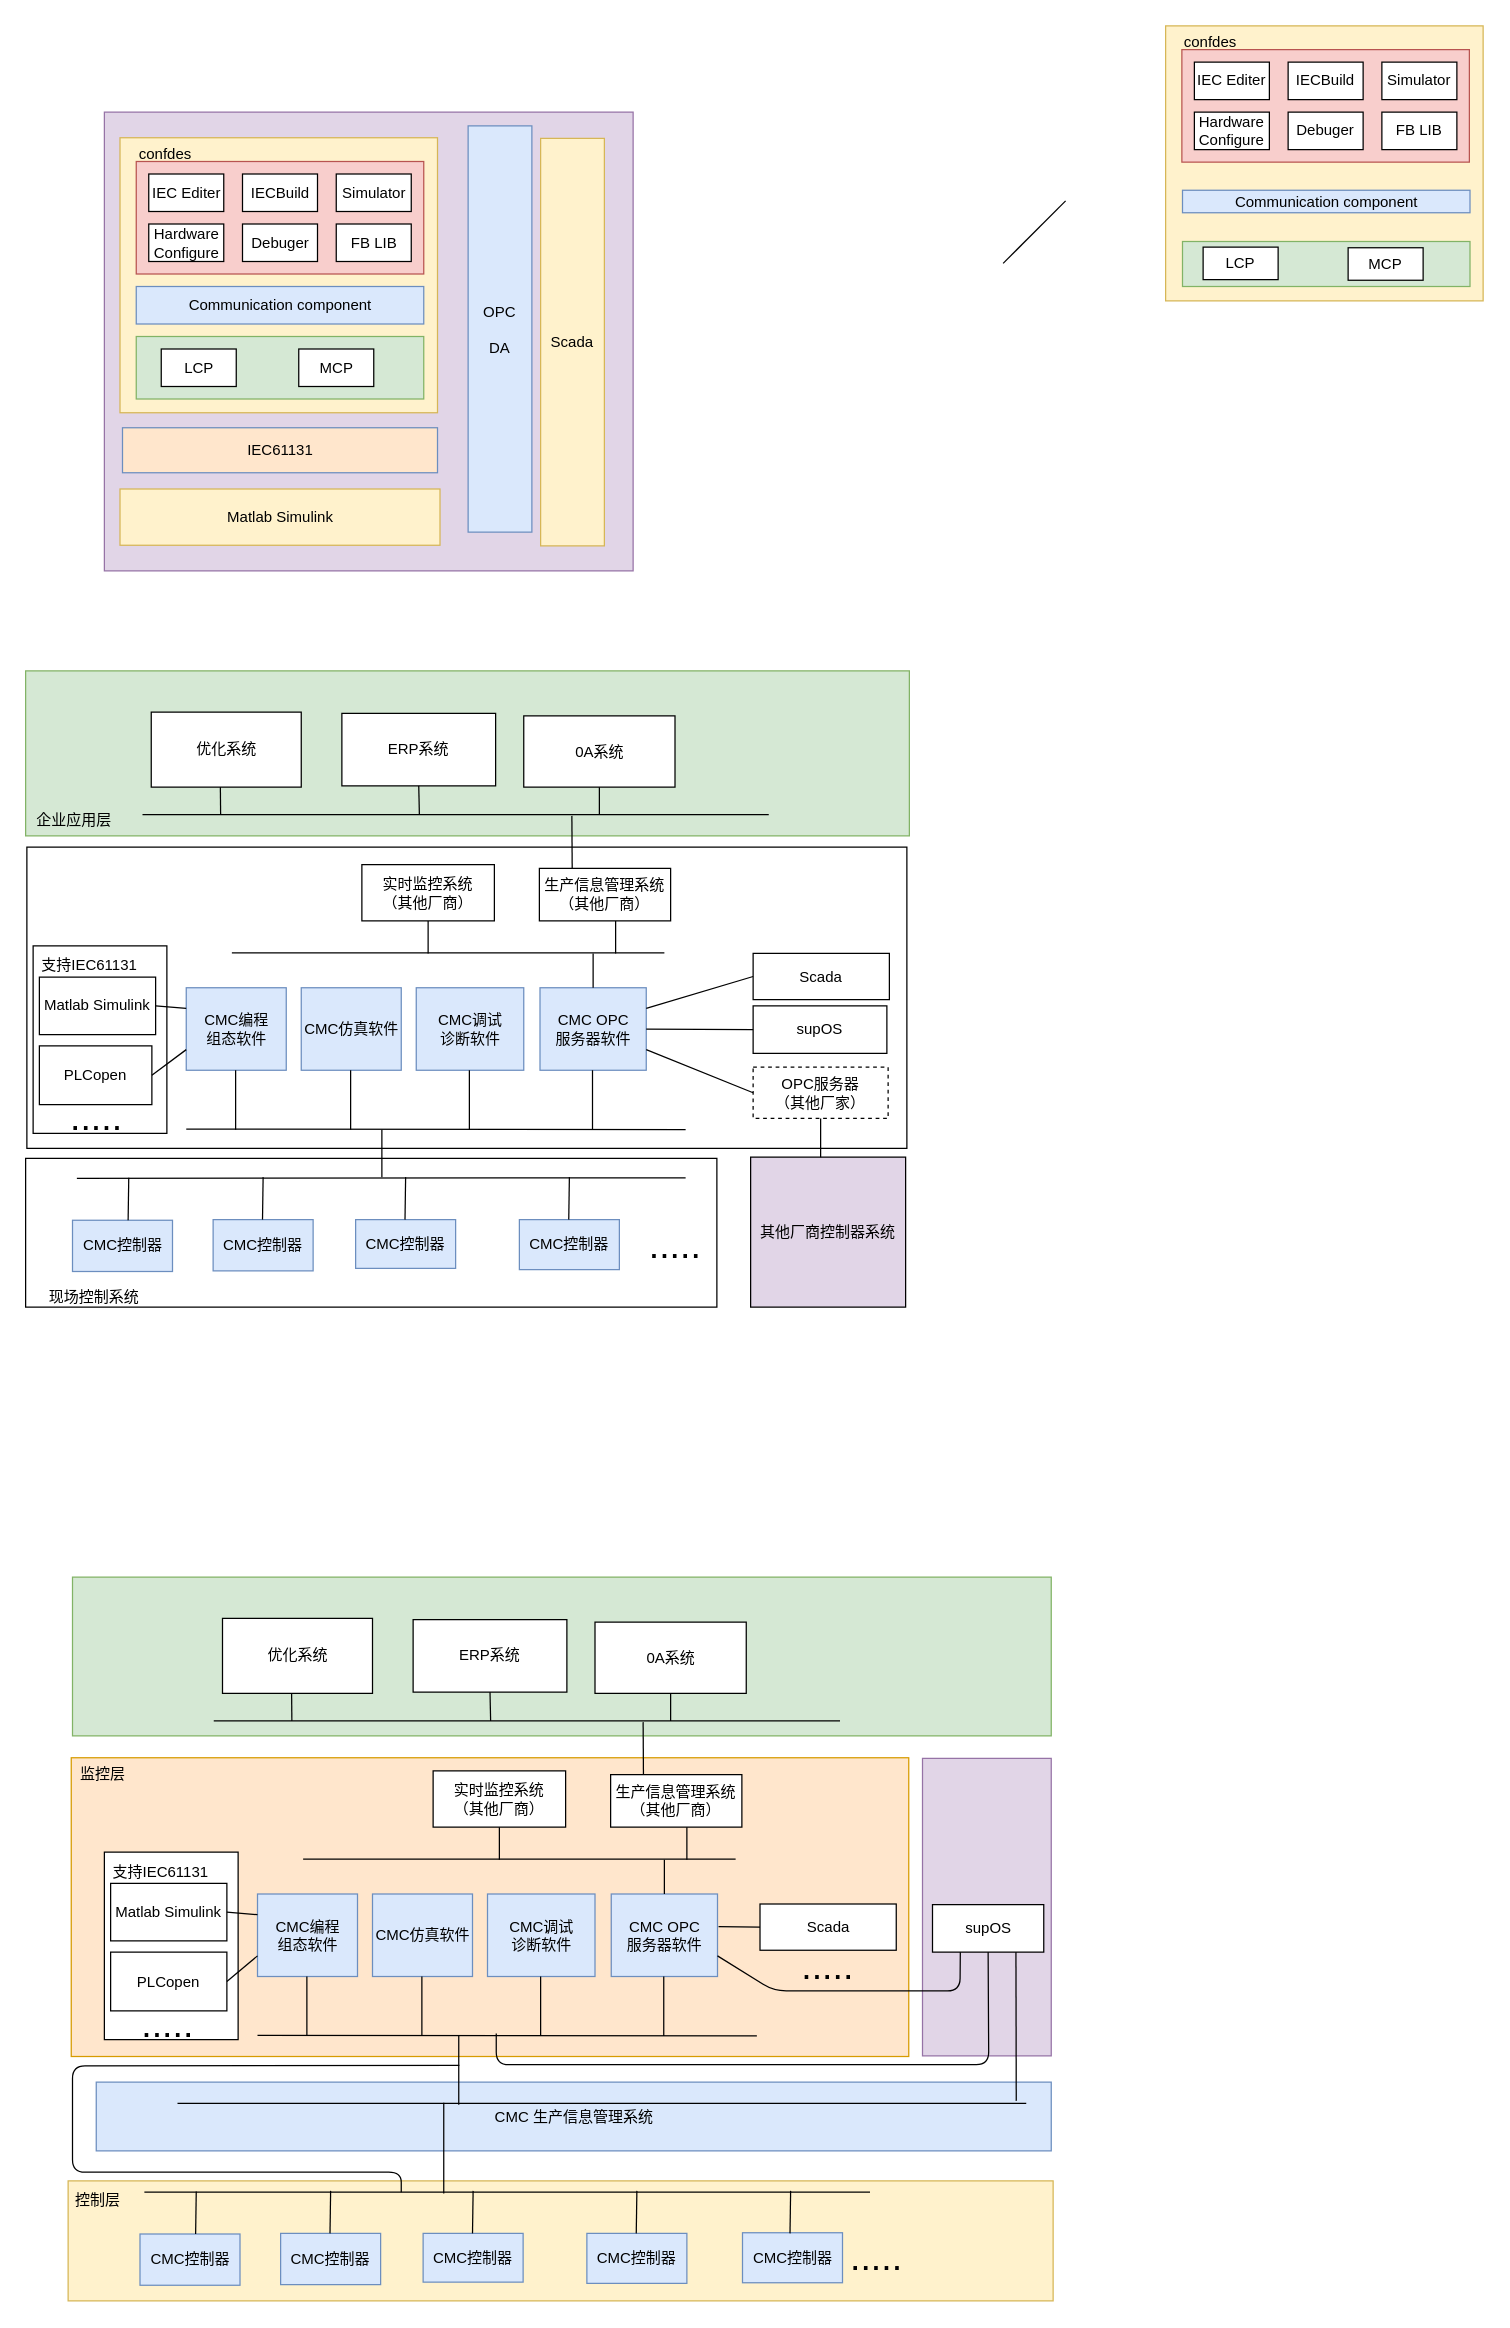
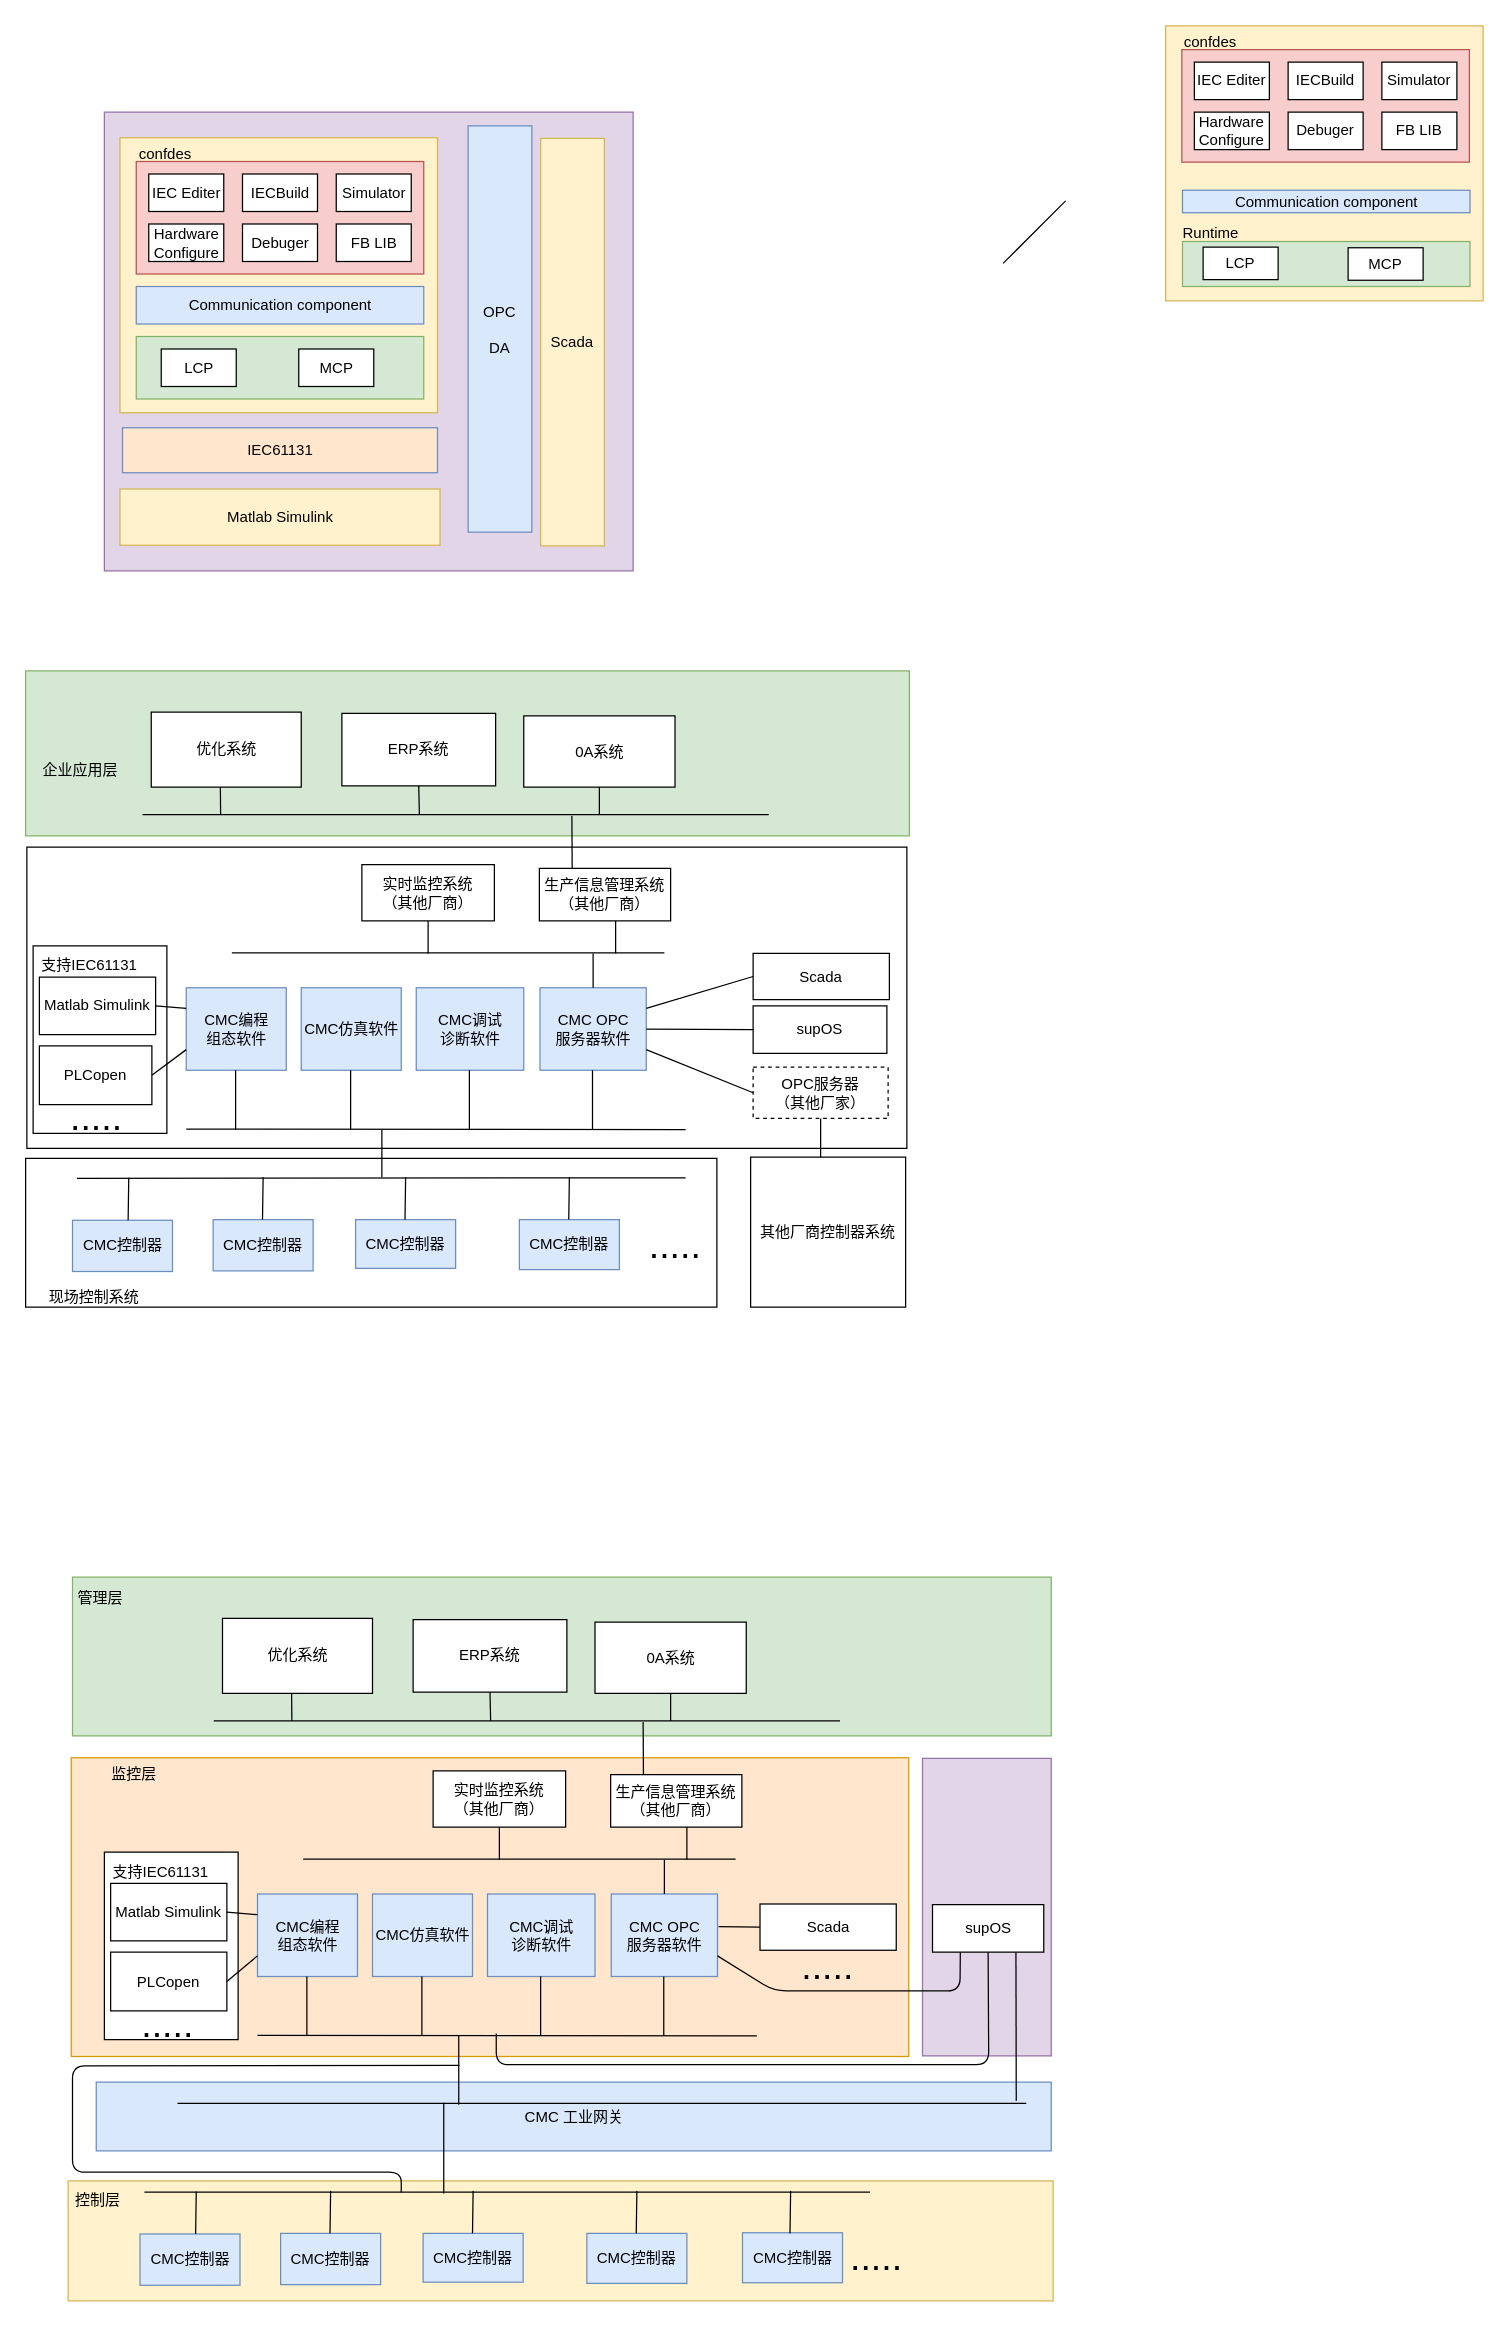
+ <mxCell id="148" value="Runtime" style="text;html=1;resizable=0;points=[];autosize=1;align=left;verticalAlign=top;spacingTop=-4;" vertex="1" parent="1"><mxGeometry x="944" y="176" width="57" height="14" as="geometry" /></mxCell>
- <mxCell id="74" value="企业应用层" style="text;html=1;resizable=0;points=[];autosize=1;align=left;verticalAlign=top;spacingTop=-4;" vertex="1" parent="1"><mxGeometry x="26.5" y="646" width="70" height="14" as="geometry" /></mxCell>
+ <mxCell id="74" value="企业应用层" style="text;html=1;resizable=0;points=[];autosize=1;align=left;verticalAlign=top;spacingTop=-4;" vertex="1" parent="1"><mxGeometry x="31.5" y="606" width="70" height="14" as="geometry" /></mxCell>
- <mxCell id="57" value="其他厂商控制器系统" style="rounded=0;whiteSpace=wrap;html=1;fillColor=#e1d5e7;" vertex="1" parent="1"><mxGeometry x="600" y="925" width="124" height="120" as="geometry" /></mxCell>
+ <mxCell id="57" value="其他厂商控制器系统" style="rounded=0;whiteSpace=wrap;html=1;" vertex="1" parent="1"><mxGeometry x="600" y="925" width="124" height="120" as="geometry" /></mxCell>
+ <mxCell id="122" value="管理层" style="text;html=1;resizable=0;points=[];autosize=1;align=left;verticalAlign=top;spacingTop=-4;" vertex="1" parent="1"><mxGeometry x="60" y="1267.5" width="46" height="14" as="geometry" /></mxCell>
- <mxCell id="149" value="监控层" style="text;html=1;resizable=0;points=[];autosize=1;align=left;verticalAlign=top;spacingTop=-4;" vertex="1" parent="1"><mxGeometry x="61.5" y="1409" width="46" height="14" as="geometry" /></mxCell>
+ <mxCell id="149" value="监控层" style="text;html=1;resizable=0;points=[];autosize=1;align=left;verticalAlign=top;spacingTop=-4;" vertex="1" parent="1"><mxGeometry x="86.5" y="1409" width="46" height="14" as="geometry" /></mxCell>
- <mxCell id="3" value="&lt;div&gt;CMC 生产信息管理系统&lt;br&gt;&lt;/div&gt;" style="rounded=0;whiteSpace=wrap;html=1;fillColor=#dae8fc;strokeColor=#6c8ebf;" vertex="1" parent="1"><mxGeometry x="76.5" y="1665" width="764" height="55" as="geometry" /></mxCell>
+ <mxCell id="3" value="&lt;div&gt;CMC 工业网关&lt;br&gt;&lt;/div&gt;" style="rounded=0;whiteSpace=wrap;html=1;fillColor=#dae8fc;strokeColor=#6c8ebf;" vertex="1" parent="1"><mxGeometry x="76.5" y="1665" width="764" height="55" as="geometry" /></mxCell>
